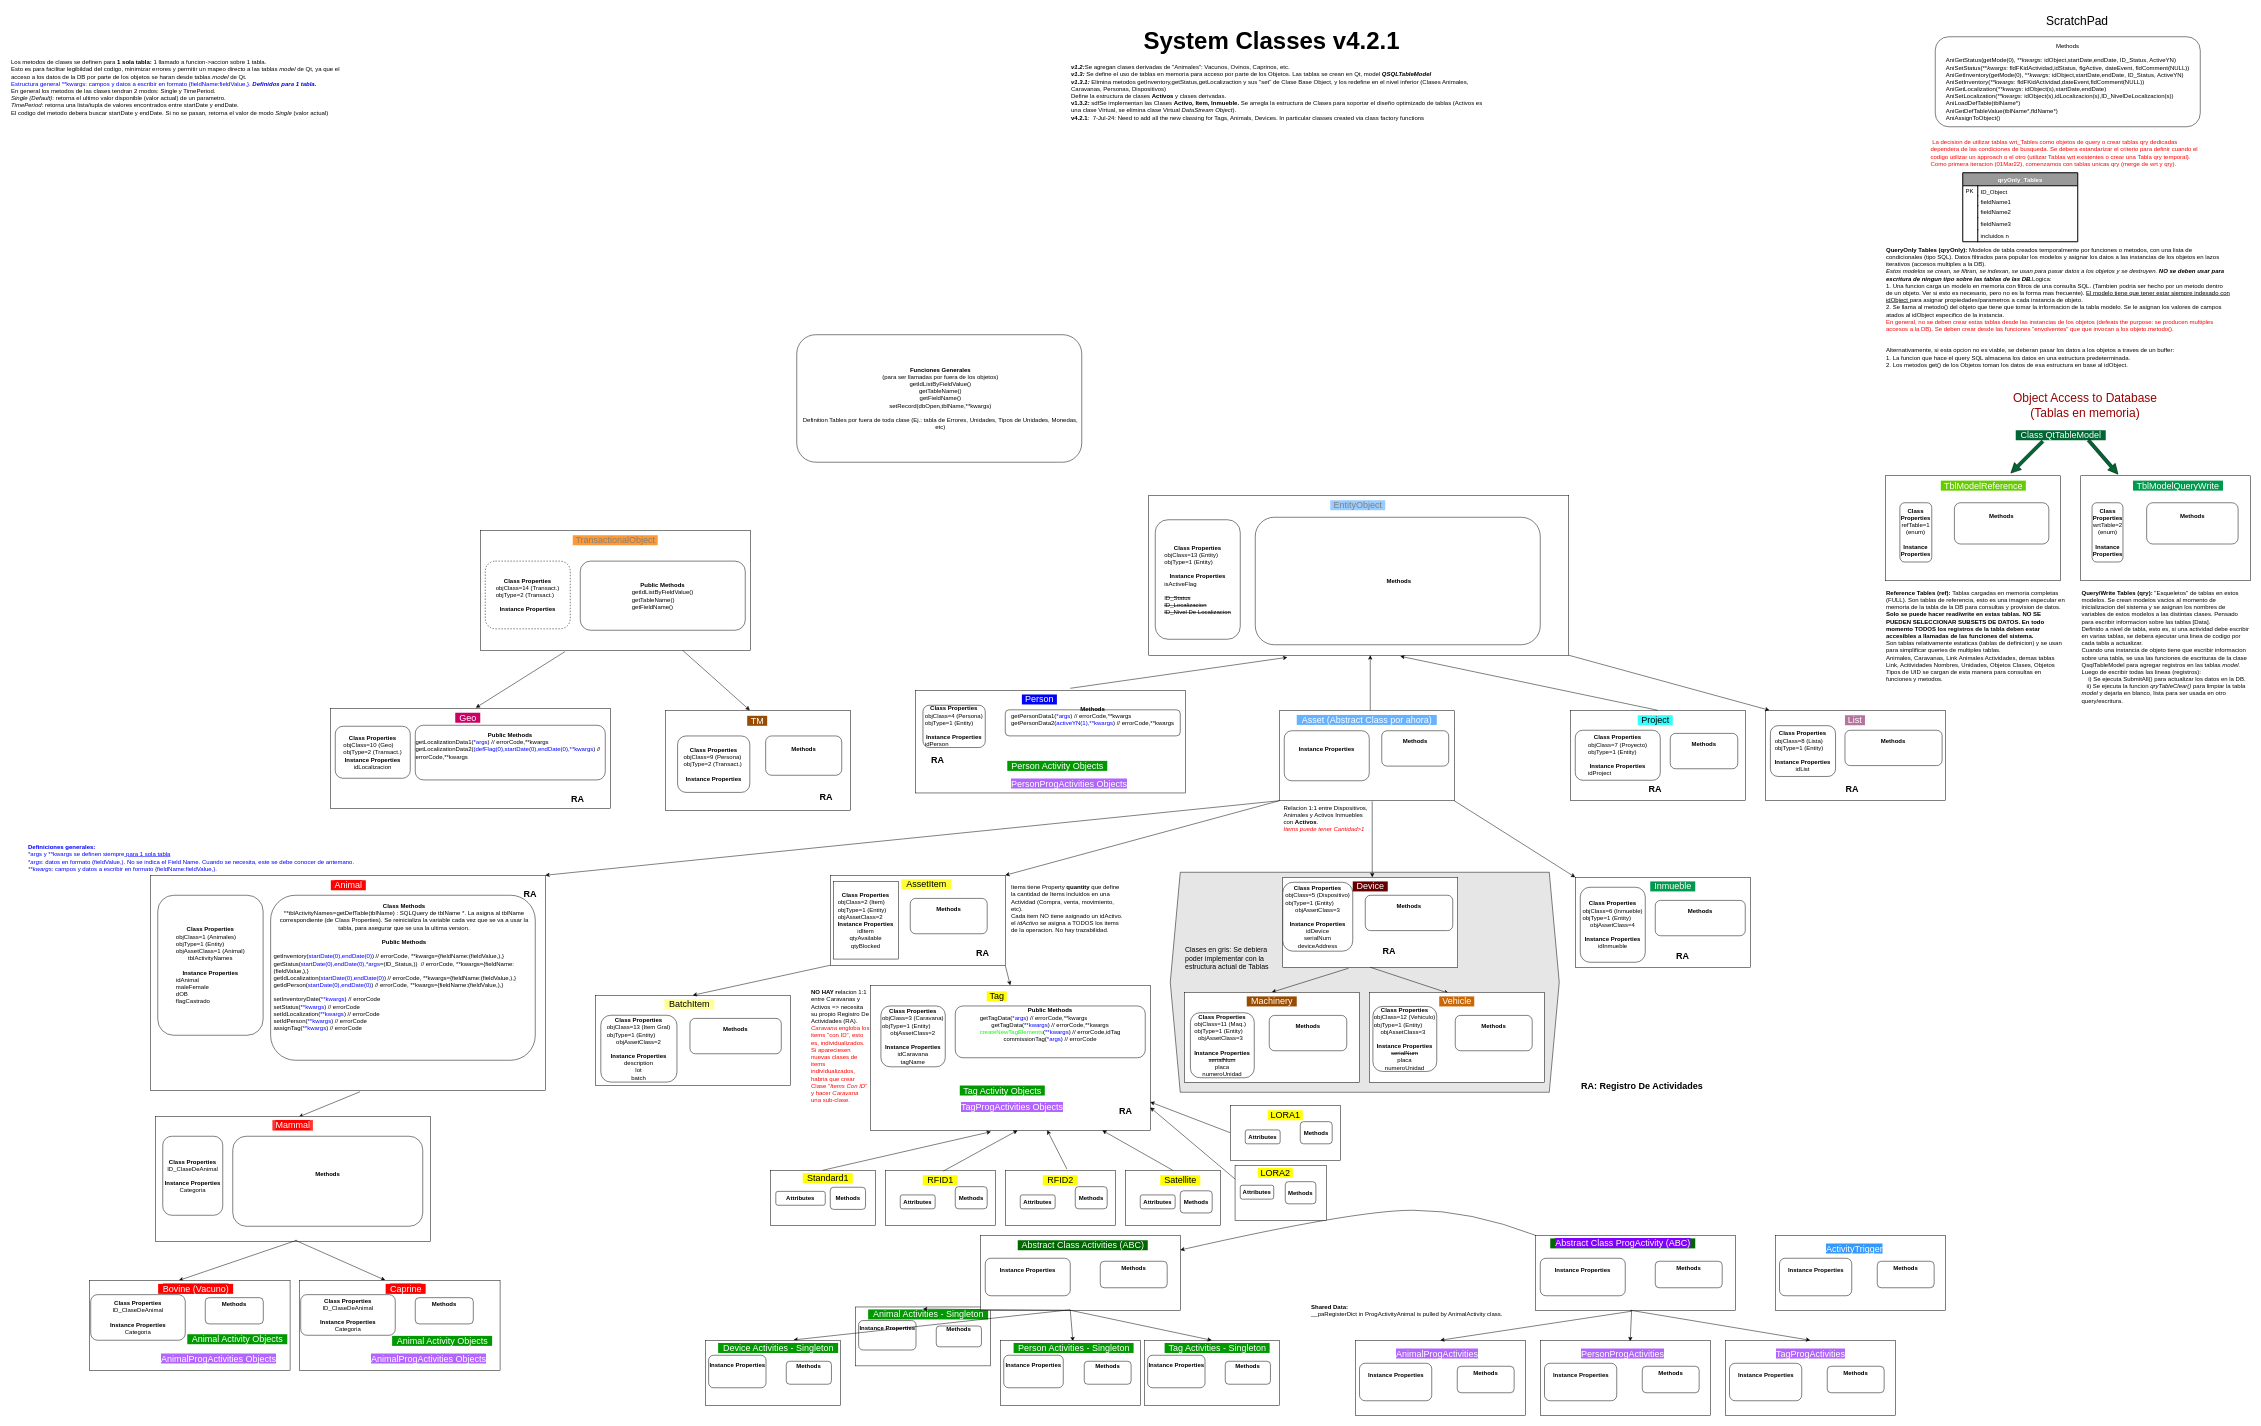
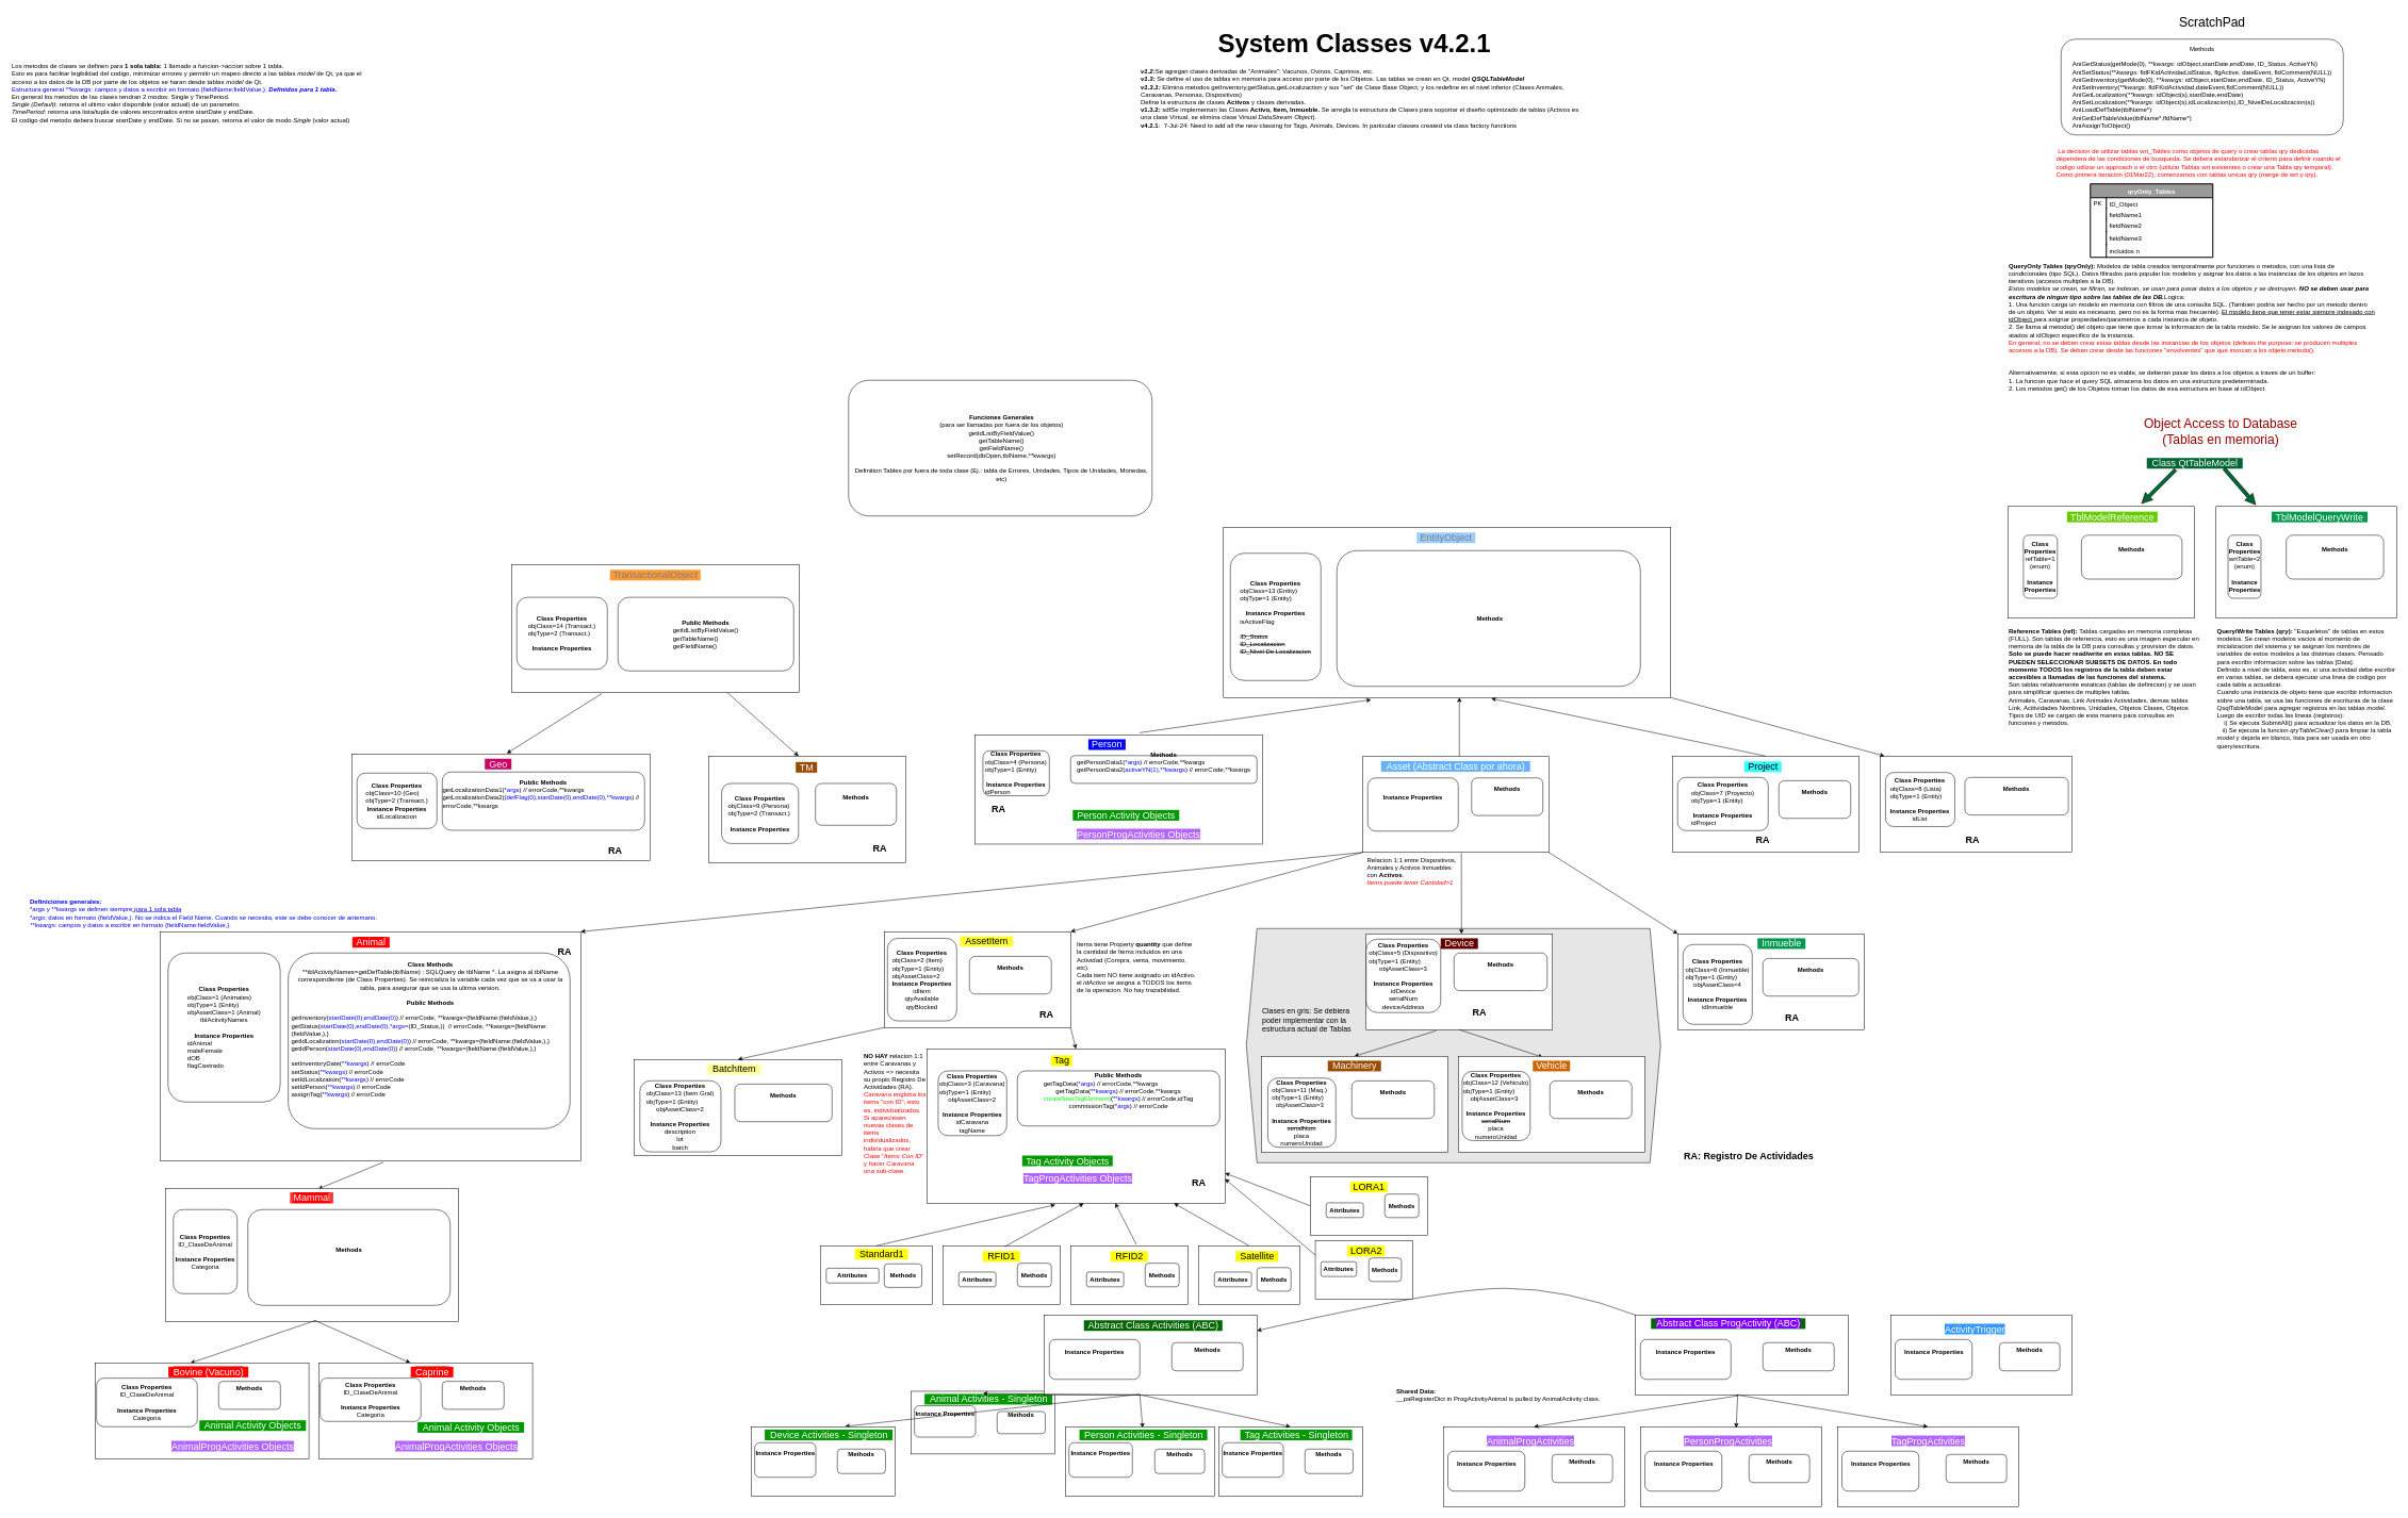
- <mxCell id="113" value="&lt;b&gt;Funciones Generales&lt;br&gt;&lt;/b&gt;(para ser llamadas por fuera de los objetos)&lt;br&gt;getIdListByFieldValue()&lt;br&gt;getTableName()&lt;br&gt;getFieldName()&lt;br&gt;setRecord(dbOpen,tblName,**kwargs)&lt;br&gt;&lt;br&gt;Definition Tables por fuera de toda clase (Ej.: tabla de Errores, Unidades, Tipos de Unidades, Monedas, etc)" style="rounded=1;whiteSpace=wrap;html=1;spacingLeft=5;spacingRight=0;" parent="1" vertex="1"><mxGeometry x="1593" y="668.93" width="570" height="255" as="geometry" /></mxCell>
+ <mxCell id="113" value="&lt;b&gt;Funciones Generales&lt;br&gt;&lt;/b&gt;(para ser llamadas por fuera de los objetos)&lt;br&gt;getIdListByFieldValue()&lt;br&gt;getTableName()&lt;br&gt;getFieldName()&lt;br&gt;setRecord(dbOpen,tblName,**kwargs)&lt;br&gt;&lt;br&gt;Definition Tables por fuera de toda clase (Ej.: tabla de Errores, Unidades, Tipos de Unidades, Monedas, etc)" style="rounded=1;whiteSpace=wrap;html=1;spacingLeft=5;spacingRight=0;" parent="1" vertex="1"><mxGeometry x="1593" y="713.93" width="570" height="255" as="geometry" /></mxCell>
- <mxCell id="271" value="&lt;b&gt;Class Properties&lt;/b&gt;&lt;br&gt;&lt;div&gt;&lt;div style=&quot;text-align: left&quot;&gt;objClass=14 (Transact.)&lt;/div&gt;&lt;div style=&quot;text-align: left&quot;&gt;objType=2 (Transact.)&lt;/div&gt;&lt;/div&gt;&lt;div style=&quot;text-align: left&quot;&gt;&lt;br&gt;&lt;/div&gt;&lt;b&gt;Instance Properties&lt;/b&gt;&lt;br&gt;" style="rounded=1;whiteSpace=wrap;html=1;dashed=1;" parent="268" vertex="1"><mxGeometry x="10" y="61.72" width="170" height="135.43" as="geometry" /></mxCell>
+ <mxCell id="271" value="&lt;b&gt;Class Properties&lt;/b&gt;&lt;br&gt;&lt;div&gt;&lt;div style=&quot;text-align: left&quot;&gt;objClass=14 (Transact.)&lt;/div&gt;&lt;div style=&quot;text-align: left&quot;&gt;objType=2 (Transact.)&lt;/div&gt;&lt;/div&gt;&lt;div style=&quot;text-align: left&quot;&gt;&lt;br&gt;&lt;/div&gt;&lt;b&gt;Instance Properties&lt;/b&gt;&lt;br&gt;" style="rounded=1;whiteSpace=wrap;html=1;" parent="268" vertex="1"><mxGeometry x="10" y="61.72" width="170" height="135.43" as="geometry" /></mxCell>
- <mxCell id="74" value="&lt;span style=&quot;font-size: 18px&quot;&gt;List&lt;/span&gt;" style="text;html=1;align=center;verticalAlign=middle;resizable=0;points=[];autosize=1;fillColor=#B5739D;fontColor=#FFFFFF;" parent="69" vertex="1"><mxGeometry x="159.429" y="10" width="40" height="20" as="geometry" /></mxCell>
- <mxCell id="39" value="&lt;b&gt;Class Properties&lt;/b&gt;&lt;br&gt;&lt;div style=&quot;text-align: left&quot;&gt;objClass=2 (Item)&lt;/div&gt;&lt;div style=&quot;text-align: left&quot;&gt;objType=1 (Entity)&lt;/div&gt;&lt;div style=&quot;text-align: left&quot;&gt;objAssetClass=2&lt;/div&gt;&lt;b&gt;Instance Properties&lt;br&gt;&lt;/b&gt;idItem&lt;br&gt;qtyAvailable&lt;br&gt;qtyBlocked&lt;br&gt;" style="whiteSpace=wrap;html=1;rounded=0;" parent="36" vertex="1"><mxGeometry x="6.11" y="12.4" width="130" height="155.21" as="geometry" /></mxCell>
+ <mxCell id="39" value="&lt;b&gt;Class Properties&lt;/b&gt;&lt;br&gt;&lt;div style=&quot;text-align: left&quot;&gt;objClass=2 (Item)&lt;/div&gt;&lt;div style=&quot;text-align: left&quot;&gt;objType=1 (Entity)&lt;/div&gt;&lt;div style=&quot;text-align: left&quot;&gt;objAssetClass=2&lt;/div&gt;&lt;b&gt;Instance Properties&lt;br&gt;&lt;/b&gt;idItem&lt;br&gt;qtyAvailable&lt;br&gt;qtyBlocked&lt;br&gt;" style="rounded=1;whiteSpace=wrap;html=1;" parent="36" vertex="1"><mxGeometry x="6.11" y="12.4" width="130" height="155.21" as="geometry" /></mxCell>
- <mxCell id="222" value="&lt;font&gt;&lt;span style=&quot;font-size: 18px&quot;&gt;LORA2&lt;/span&gt;&lt;/font&gt;" style="text;html=1;align=center;verticalAlign=middle;resizable=0;points=[];autosize=1;fillColor=#FFFF00;" parent="218" vertex="1"><mxGeometry x="4.998" y="4.997" width="70" height="20" as="geometry" /></mxCell>
+ <mxCell id="222" value="&lt;font&gt;&lt;span style=&quot;font-size: 18px&quot;&gt;LORA2&lt;/span&gt;&lt;/font&gt;" style="text;html=1;align=center;verticalAlign=middle;resizable=0;points=[];autosize=1;fillColor=#FFFF00;" parent="218" vertex="1"><mxGeometry x="19.998" y="9.997" width="70" height="20" as="geometry" /></mxCell>
